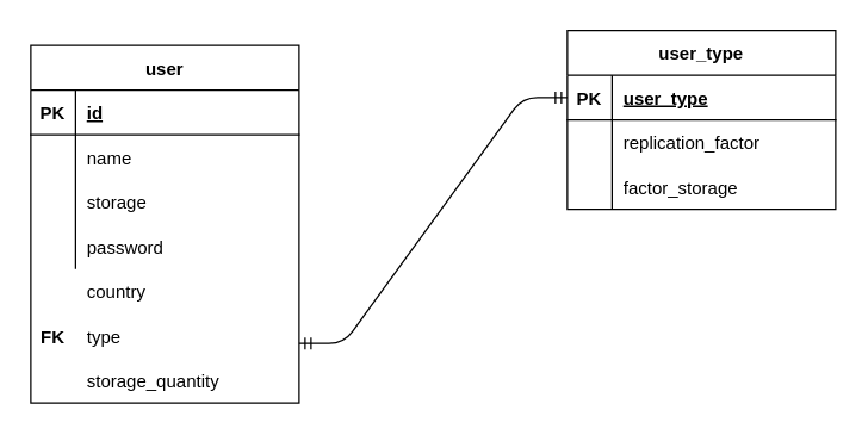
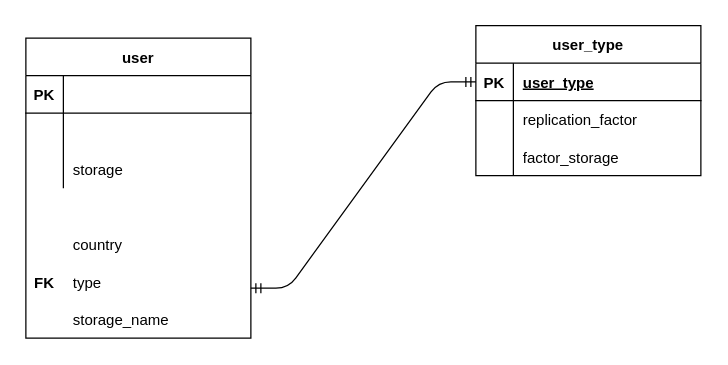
- <mxCell id="6" value="id" style="shape=partialRectangle;connectable=0;fillColor=none;top=0;left=0;bottom=0;right=0;align=left;spacingLeft=6;fontStyle=5;overflow=hidden;" parent="4" vertex="1"><mxGeometry x="30" width="150" height="30" as="geometry" /></mxCell>
- <mxCell id="9" value="name" style="shape=partialRectangle;connectable=0;fillColor=none;top=0;left=0;bottom=0;right=0;align=left;spacingLeft=6;overflow=hidden;" parent="7" vertex="1"><mxGeometry x="30" width="150" height="30" as="geometry" /></mxCell>
- <mxCell id="15" value="password" style="shape=partialRectangle;connectable=0;fillColor=none;top=0;left=0;bottom=0;right=0;align=left;spacingLeft=6;overflow=hidden;" parent="13" vertex="1"><mxGeometry x="30" width="150" height="30" as="geometry" /></mxCell>
- <mxCell id="18" value="storage_quantity" style="shape=partialRectangle;connectable=0;fillColor=none;top=0;left=0;bottom=0;right=0;align=left;spacingLeft=6;overflow=hidden;" parent="2" vertex="1"><mxGeometry x="30" y="210" width="150" height="30" as="geometry" /></mxCell>
+ <mxCell id="18" value="storage_name" style="shape=partialRectangle;connectable=0;fillColor=none;top=0;left=0;bottom=0;right=0;align=left;spacingLeft=6;overflow=hidden;" parent="2" vertex="1"><mxGeometry x="30" y="210" width="150" height="30" as="geometry" /></mxCell>
